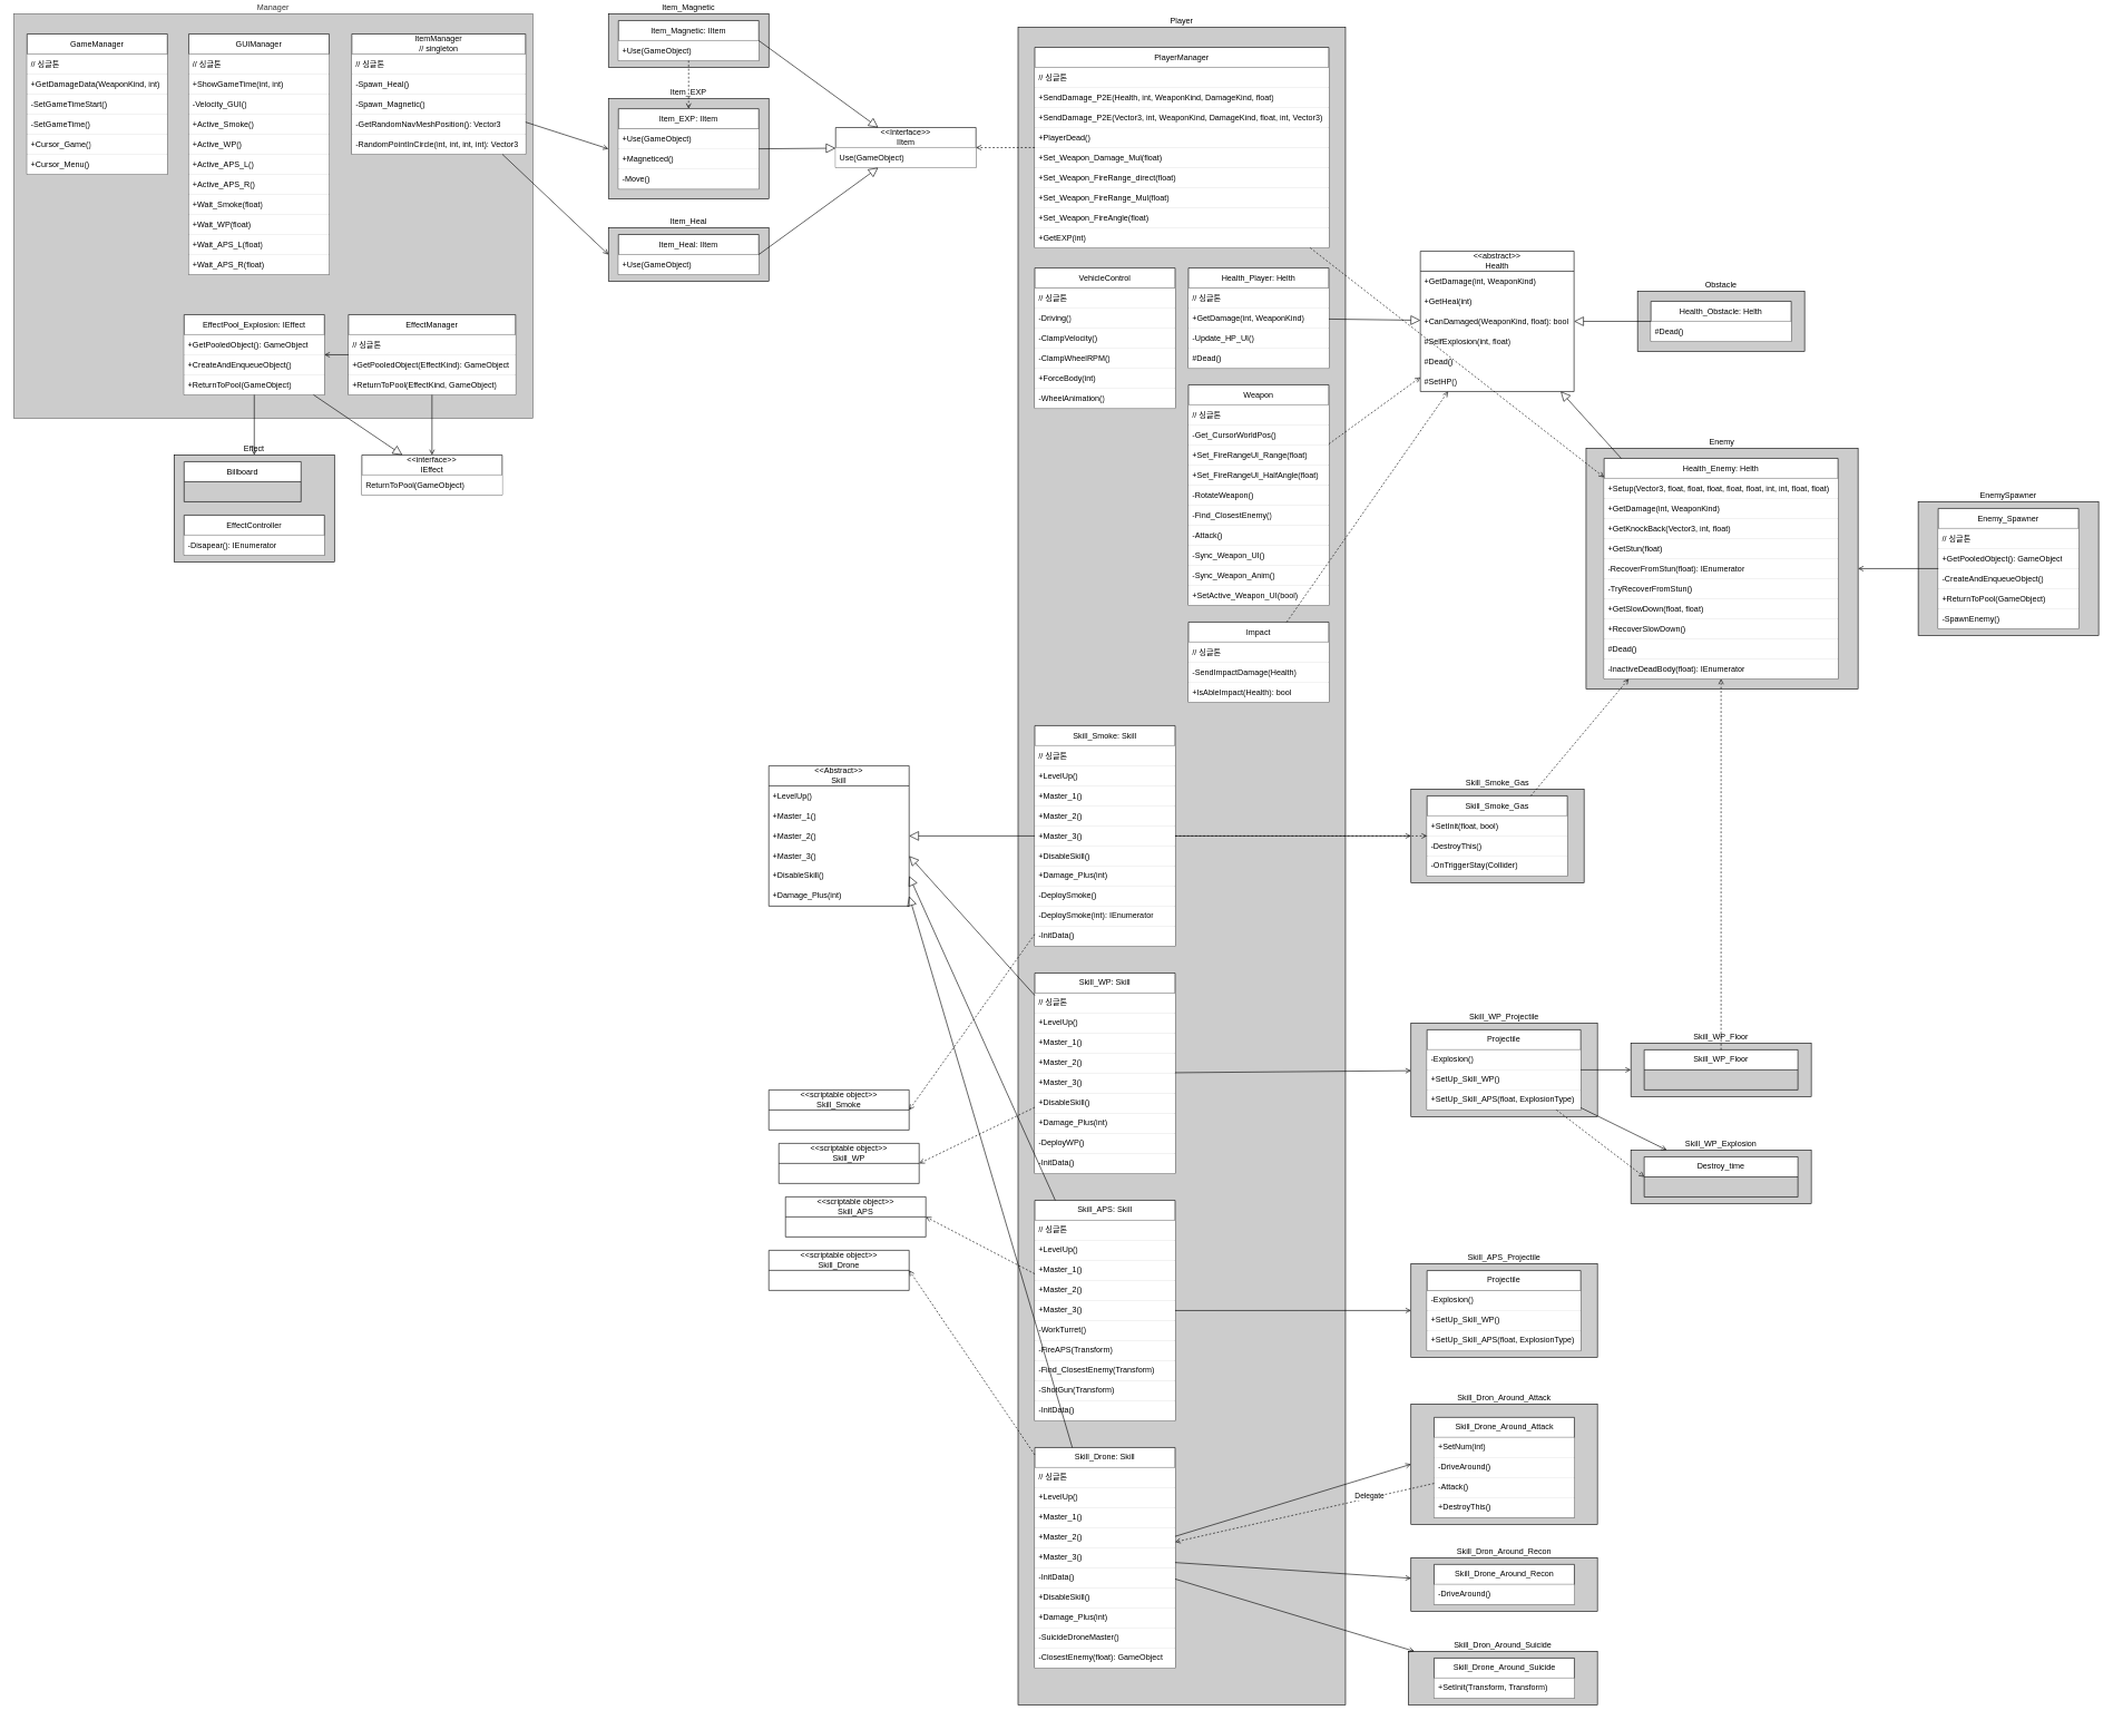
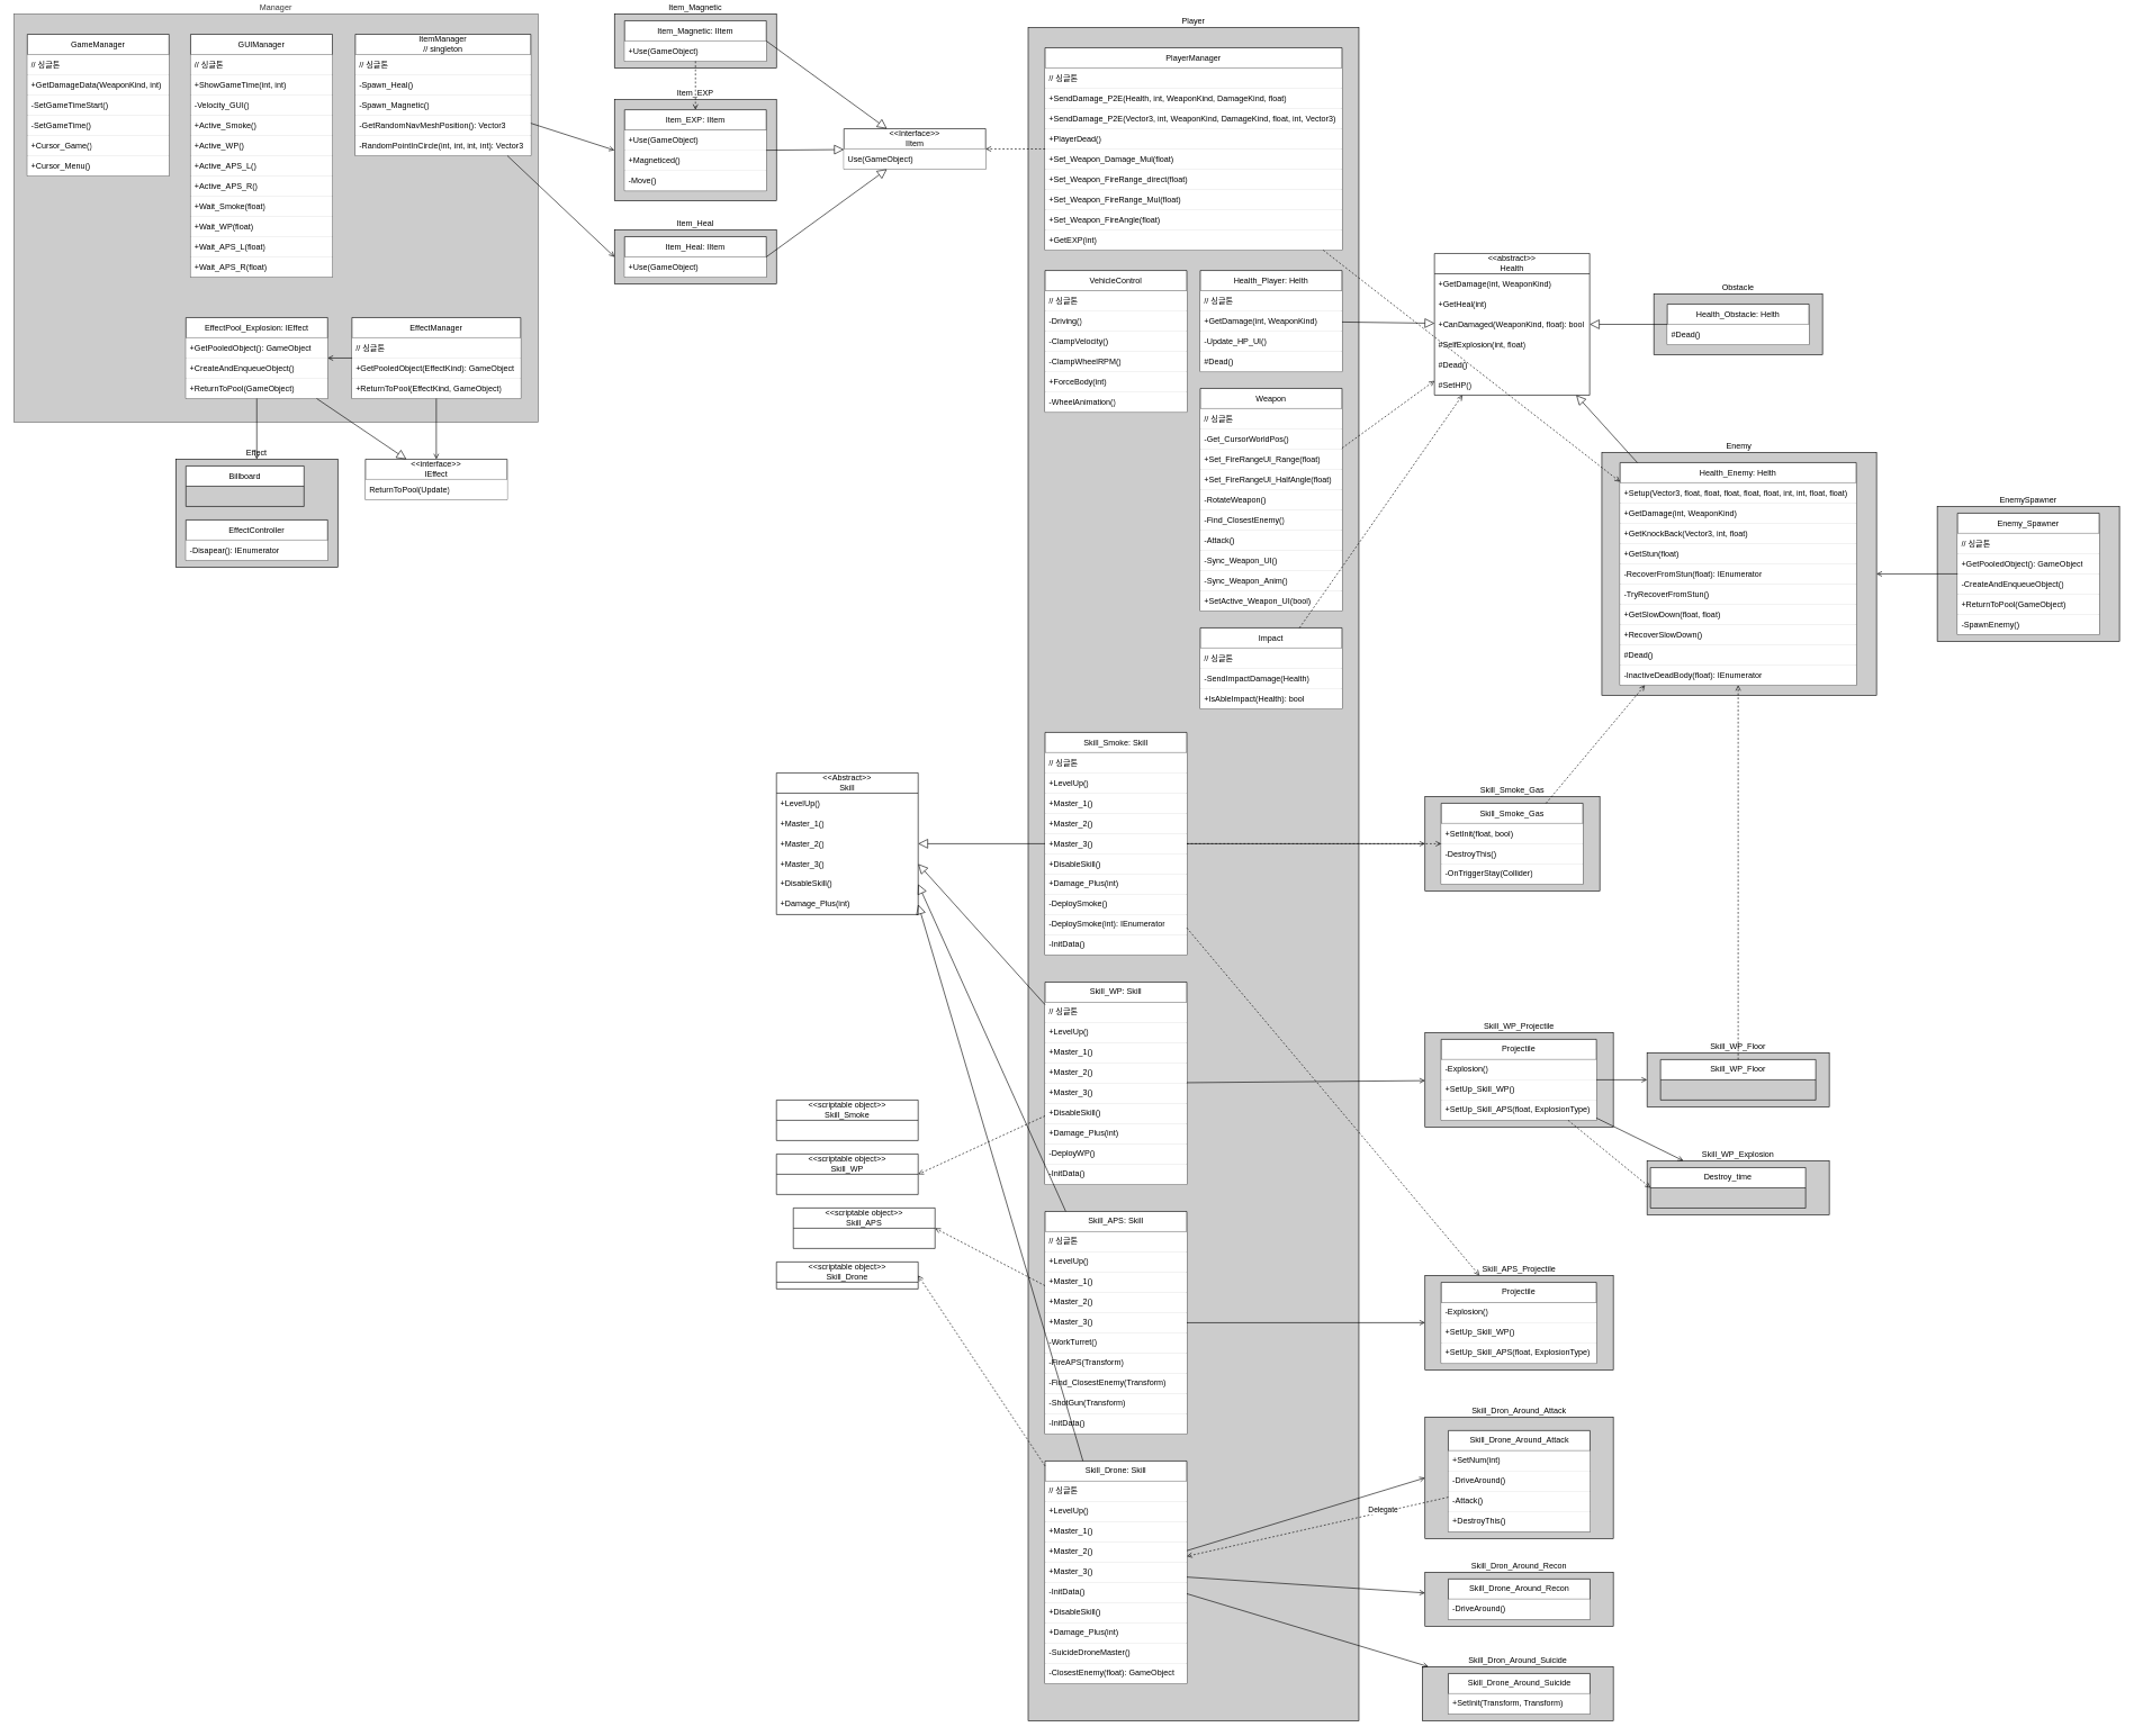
- <mxCell id="47" value="ReturnToPool(GameObject)" style="text;strokeColor=none;fillColor=default;align=left;verticalAlign=middle;spacingLeft=4;spacingRight=4;overflow=hidden;points=[[0,0.5],[1,0.5]];portConstraint=eastwest;rotatable=0;whiteSpace=wrap;html=1;" parent="46" vertex="1"><mxGeometry y="30" width="210" height="30" as="geometry" /></mxCell>
+ <mxCell id="47" value="ReturnToPool(Update)" style="text;strokeColor=none;fillColor=default;align=left;verticalAlign=middle;spacingLeft=4;spacingRight=4;overflow=hidden;points=[[0,0.5],[1,0.5]];portConstraint=eastwest;rotatable=0;whiteSpace=wrap;html=1;" parent="46" vertex="1"><mxGeometry y="30" width="210" height="30" as="geometry" /></mxCell>
- <mxCell id="225" value="" style="endArrow=open;html=1;rounded=0;dashed=1;endFill=0;entryX=1;entryY=0.5;entryDx=0;entryDy=0;" parent="1" source="157" target="180" edge="1"><mxGeometry width="50" height="50" relative="1" as="geometry"><mxPoint x="1983" y="2174.03" as="sourcePoint" /><mxPoint x="2193" y="2131.03" as="targetPoint" /></mxGeometry></mxCell>
+ <mxCell id="225" value="" style="endArrow=open;html=1;rounded=0;dashed=1;endFill=0;" parent="1" source="157" target="2" edge="1"><mxGeometry width="50" height="50" relative="1" as="geometry"><mxPoint x="1983" y="2174.03" as="sourcePoint" /><mxPoint x="2193" y="2131.03" as="targetPoint" /></mxGeometry></mxCell>
- <mxCell id="181" value="&lt;div&gt;&amp;lt;&amp;lt;scriptable object&amp;gt;&amp;gt;&lt;/div&gt;&lt;div&gt;Skill_WP&lt;/div&gt;" style="swimlane;fontStyle=0;childLayout=stackLayout;horizontal=1;startSize=30;horizontalStack=0;resizeParent=1;resizeParentMax=0;resizeLast=0;collapsible=1;marginBottom=0;whiteSpace=wrap;html=1;" parent="1" vertex="1"><mxGeometry x="1165" y="1710.03" width="210" height="60" as="geometry" /></mxCell>
+ <mxCell id="181" value="&lt;div&gt;&amp;lt;&amp;lt;scriptable object&amp;gt;&amp;gt;&lt;/div&gt;&lt;div&gt;Skill_WP&lt;/div&gt;" style="swimlane;fontStyle=0;childLayout=stackLayout;horizontal=1;startSize=30;horizontalStack=0;resizeParent=1;resizeParentMax=0;resizeLast=0;collapsible=1;marginBottom=0;whiteSpace=wrap;html=1;" parent="1" vertex="1"><mxGeometry x="1150" y="1710.03" width="210" height="60" as="geometry" /></mxCell>
- <mxCell id="203" value="Destroy_time" style="swimlane;fontStyle=0;childLayout=stackLayout;horizontal=1;startSize=30;horizontalStack=0;resizeParent=1;resizeParentMax=0;resizeLast=0;collapsible=1;marginBottom=0;whiteSpace=wrap;html=1;" parent="1" vertex="1"><mxGeometry x="2460" y="1730.17" width="230" height="60" as="geometry" /></mxCell>
+ <mxCell id="203" value="Destroy_time" style="swimlane;fontStyle=0;childLayout=stackLayout;horizontal=1;startSize=30;horizontalStack=0;resizeParent=1;resizeParentMax=0;resizeLast=0;collapsible=1;marginBottom=0;whiteSpace=wrap;html=1;" parent="1" vertex="1"><mxGeometry x="2445" y="1730.17" width="230" height="60" as="geometry" /></mxCell>
- <mxCell id="179" value="&lt;div&gt;&amp;lt;&amp;lt;scriptable object&amp;gt;&amp;gt;&lt;/div&gt;&lt;div&gt;Skill_Drone&lt;/div&gt;" style="swimlane;fontStyle=0;childLayout=stackLayout;horizontal=1;startSize=30;horizontalStack=0;resizeParent=1;resizeParentMax=0;resizeLast=0;collapsible=1;marginBottom=0;whiteSpace=wrap;html=1;" parent="1" vertex="1"><mxGeometry x="1150" y="1870.03" width="210" height="60" as="geometry" /></mxCell>
+ <mxCell id="179" value="&lt;div&gt;&amp;lt;&amp;lt;scriptable object&amp;gt;&amp;gt;&lt;/div&gt;&lt;div&gt;Skill_Drone&lt;/div&gt;" style="swimlane;fontStyle=0;childLayout=stackLayout;horizontal=1;startSize=30;horizontalStack=0;resizeParent=1;resizeParentMax=0;resizeLast=0;collapsible=1;marginBottom=0;whiteSpace=wrap;html=1;" parent="1" vertex="1"><mxGeometry x="1150" y="1870.03" width="210" height="40" as="geometry" /></mxCell>
